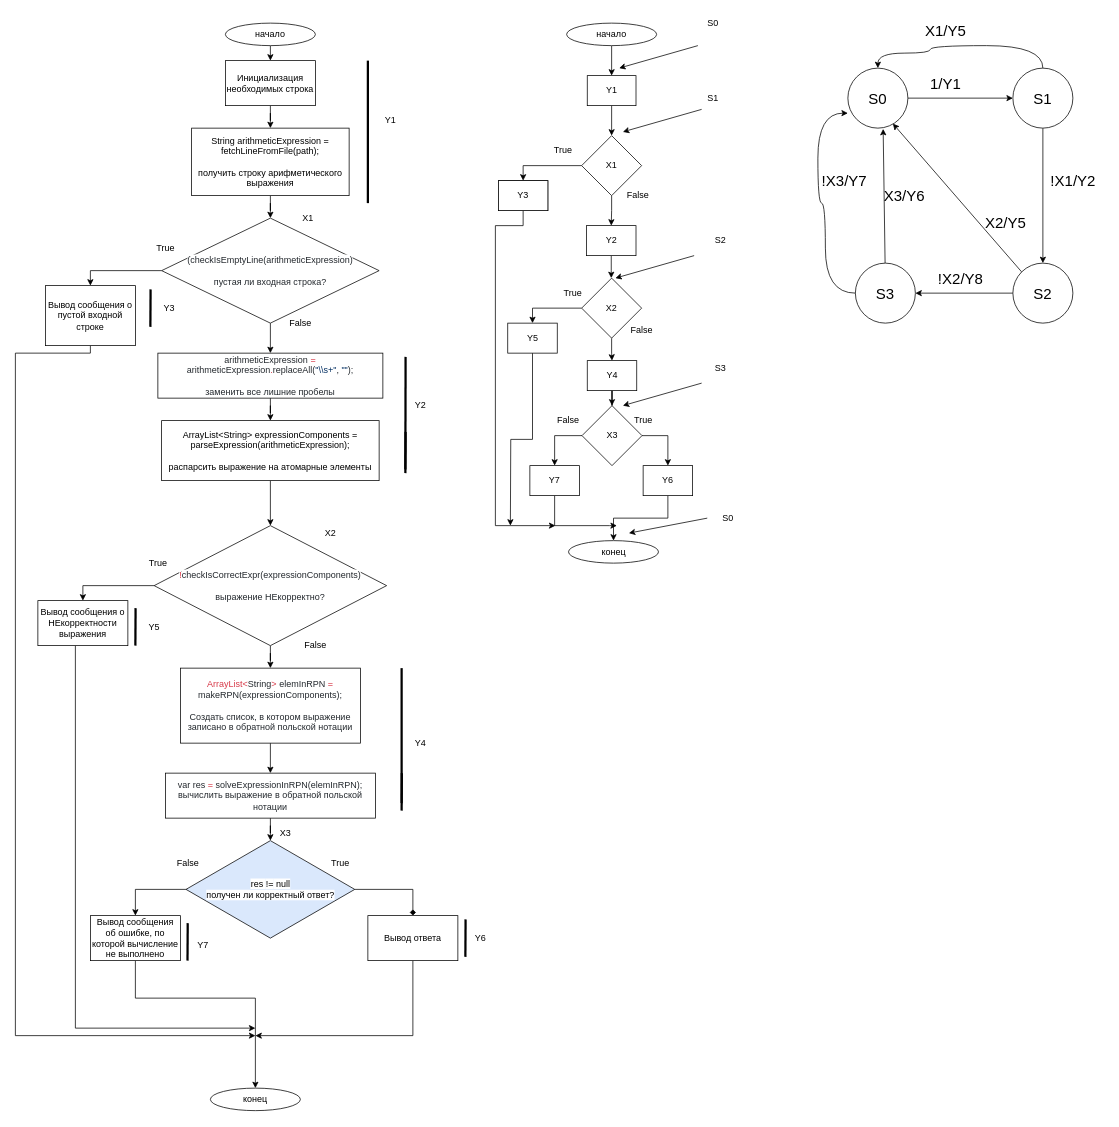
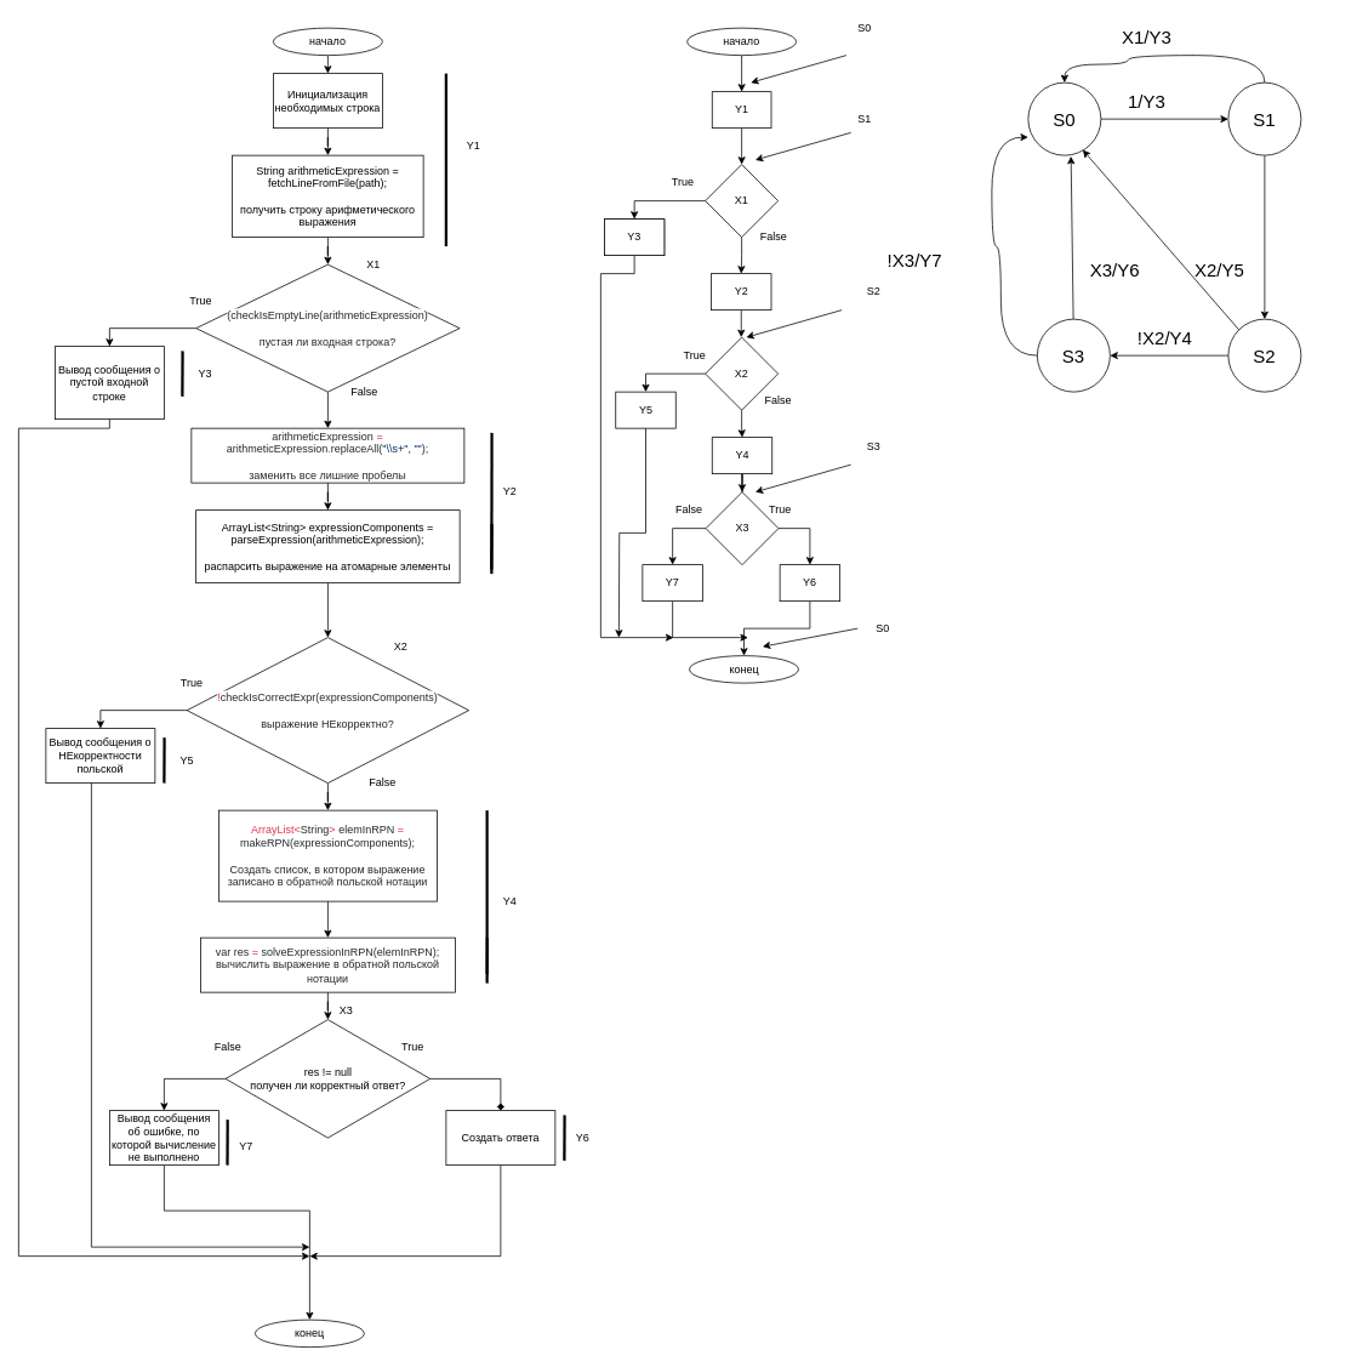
- <mxCell id="116" value="&lt;font style=&quot;font-size: 20px&quot;&gt;X1/Y5&lt;/font&gt;" style="text;html=1;align=center;verticalAlign=middle;resizable=0;points=[];autosize=1;" vertex="1" parent="1"><mxGeometry x="1225" y="30" width="70" height="20" as="geometry" /></mxCell>
+ <mxCell id="116" value="&lt;font style=&quot;font-size: 20px&quot;&gt;X1/Y3&lt;/font&gt;" style="text;html=1;align=center;verticalAlign=middle;resizable=0;points=[];autosize=1;" vertex="1" parent="1"><mxGeometry x="1225" y="30" width="70" height="20" as="geometry" /></mxCell>
- <mxCell id="113" value="&lt;font style=&quot;font-size: 20px&quot;&gt;1/Y1&lt;/font&gt;" style="text;html=1;align=center;verticalAlign=middle;resizable=0;points=[];autosize=1;" vertex="1" parent="1"><mxGeometry x="1230" y="100" width="60" height="20" as="geometry" /></mxCell>
+ <mxCell id="113" value="&lt;font style=&quot;font-size: 20px&quot;&gt;1/Y3&lt;/font&gt;" style="text;html=1;align=center;verticalAlign=middle;resizable=0;points=[];autosize=1;" vertex="1" parent="1"><mxGeometry x="1230" y="100" width="60" height="20" as="geometry" /></mxCell>
- <mxCell id="119" value="&lt;font style=&quot;font-size: 20px&quot;&gt;!X3/Y7&lt;/font&gt;" style="text;html=1;align=center;verticalAlign=middle;resizable=0;points=[];autosize=1;" vertex="1" parent="1"><mxGeometry x="1085" y="230" width="80" height="20" as="geometry" /></mxCell>
+ <mxCell id="119" value="&lt;font style=&quot;font-size: 20px&quot;&gt;!X3/Y7&lt;/font&gt;" style="text;html=1;align=center;verticalAlign=middle;resizable=0;points=[];autosize=1;" vertex="1" parent="1"><mxGeometry x="965" y="275" width="80" height="20" as="geometry" /></mxCell>
- <mxCell id="114" value="&lt;font style=&quot;font-size: 20px&quot;&gt;!X1/Y2&lt;/font&gt;" style="text;html=1;align=center;verticalAlign=middle;resizable=0;points=[];autosize=1;" vertex="1" parent="1"><mxGeometry x="1390" y="230" width="80" height="20" as="geometry" /></mxCell>
- <mxCell id="118" value="&lt;font style=&quot;font-size: 20px&quot;&gt;X3/Y6&lt;/font&gt;" style="text;html=1;align=center;verticalAlign=middle;resizable=0;points=[];autosize=1;" vertex="1" parent="1"><mxGeometry x="1170" y="250" width="70" height="20" as="geometry" /></mxCell>
+ <mxCell id="118" value="&lt;font style=&quot;font-size: 20px&quot;&gt;X3/Y6&lt;/font&gt;" style="text;html=1;align=center;verticalAlign=middle;resizable=0;points=[];autosize=1;" vertex="1" parent="1"><mxGeometry x="1190" y="285" width="70" height="20" as="geometry" /></mxCell>
- <mxCell id="115" value="&lt;font style=&quot;font-size: 20px&quot;&gt;!X2/Y8&lt;/font&gt;" style="text;html=1;align=center;verticalAlign=middle;resizable=0;points=[];autosize=1;" vertex="1" parent="1"><mxGeometry x="1240" y="360" width="80" height="20" as="geometry" /></mxCell>
+ <mxCell id="115" value="&lt;font style=&quot;font-size: 20px&quot;&gt;!X2/Y4&lt;/font&gt;" style="text;html=1;align=center;verticalAlign=middle;resizable=0;points=[];autosize=1;" vertex="1" parent="1"><mxGeometry x="1240" y="360" width="80" height="20" as="geometry" /></mxCell>
- <mxCell id="37" value="Вывод сообщения о НЕкорректности выражения" style="whiteSpace=wrap;html=1;" vertex="1" parent="1"><mxGeometry x="50" y="800" width="120" height="60" as="geometry" /></mxCell>
+ <mxCell id="37" value="Вывод сообщения о НЕкорректности польской" style="whiteSpace=wrap;html=1;" vertex="1" parent="1"><mxGeometry x="50" y="800" width="120" height="60" as="geometry" /></mxCell>
- <mxCell id="29" value="&lt;span style=&quot;background-color: rgb(255 , 255 , 255)&quot;&gt;res &lt;/span&gt;&lt;span class=&quot;pl-k&quot; style=&quot;box-sizing: border-box ; background-color: rgb(255 , 255 , 255)&quot;&gt;!=&lt;/span&gt;&lt;span style=&quot;background-color: rgb(255 , 255 , 255)&quot;&gt; &lt;/span&gt;&lt;span class=&quot;pl-c1&quot; style=&quot;box-sizing: border-box ; background-color: rgb(255 , 255 , 255)&quot;&gt;null&lt;br&gt;получен ли корректный ответ?&lt;br&gt;&lt;/span&gt;" style="rhombus;whiteSpace=wrap;html=1;fillColor=#dae8fc;" vertex="1" parent="1"><mxGeometry x="247.5" y="1120" width="225" height="130" as="geometry" /></mxCell>
+ <mxCell id="29" value="&lt;span style=&quot;background-color: rgb(255 , 255 , 255)&quot;&gt;res &lt;/span&gt;&lt;span class=&quot;pl-k&quot; style=&quot;box-sizing: border-box ; background-color: rgb(255 , 255 , 255)&quot;&gt;!=&lt;/span&gt;&lt;span style=&quot;background-color: rgb(255 , 255 , 255)&quot;&gt; &lt;/span&gt;&lt;span class=&quot;pl-c1&quot; style=&quot;box-sizing: border-box ; background-color: rgb(255 , 255 , 255)&quot;&gt;null&lt;br&gt;получен ли корректный ответ?&lt;br&gt;&lt;/span&gt;" style="rhombus;whiteSpace=wrap;html=1;" vertex="1" parent="1"><mxGeometry x="247.5" y="1120" width="225" height="130" as="geometry" /></mxCell>
- <mxCell id="32" value="Вывод ответа" style="rounded=0;whiteSpace=wrap;html=1;" vertex="1" parent="1"><mxGeometry x="490" y="1220" width="120" height="60" as="geometry" /></mxCell>
+ <mxCell id="32" value="Создать ответа" style="rounded=0;whiteSpace=wrap;html=1;" vertex="1" parent="1"><mxGeometry x="490" y="1220" width="120" height="60" as="geometry" /></mxCell>
